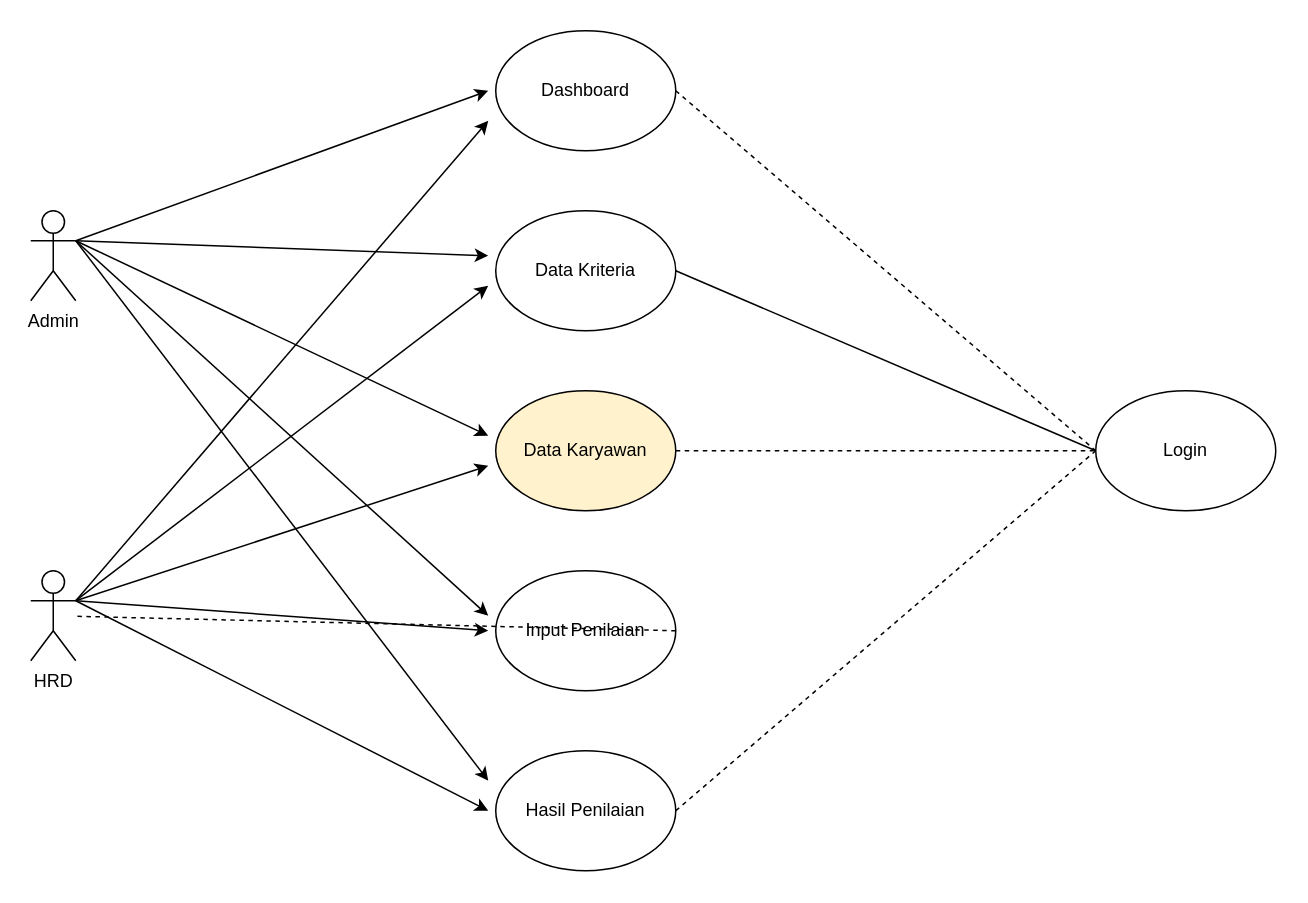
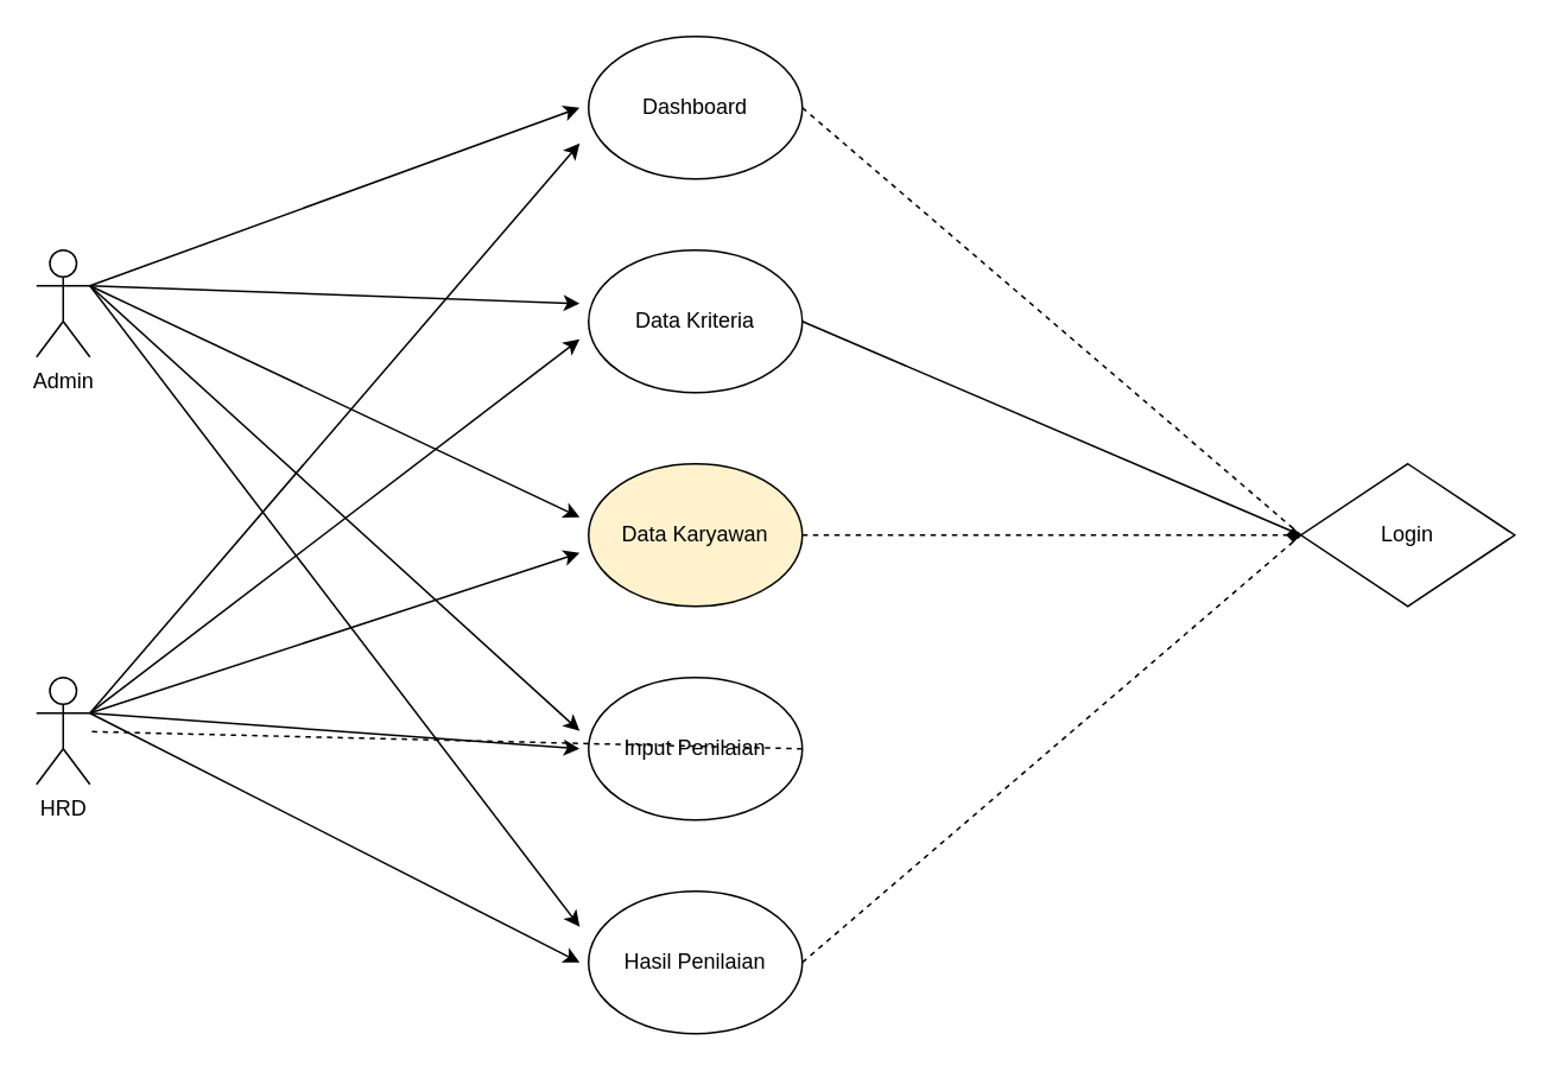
- <mxCell id="12" value="" style="endArrow=none;dashed=1;html=1;rounded=0;exitX=1;exitY=0.5;exitDx=0;exitDy=0;entryX=0;entryY=0.5;entryDx=0;entryDy=0;" edge="1" parent="1" source="4" target="7"><mxGeometry width="50" height="50" relative="1" as="geometry"><mxPoint x="440" y="230" as="sourcePoint" /><mxPoint x="490" y="180" as="targetPoint" /></mxGeometry></mxCell>
+ <mxCell id="12" value="" style="endArrow=diamond;dashed=1;html=1;rounded=0;exitX=1;exitY=0.5;exitDx=0;exitDy=0;entryX=0;entryY=0.5;entryDx=0;entryDy=0;" edge="1" parent="1" source="4" target="7"><mxGeometry width="50" height="50" relative="1" as="geometry"><mxPoint x="440" y="230" as="sourcePoint" /><mxPoint x="490" y="180" as="targetPoint" /></mxGeometry></mxCell>
- <mxCell id="7" value="Login" style="ellipse;whiteSpace=wrap;html=1;" vertex="1" parent="1"><mxGeometry x="730" y="260" width="120" height="80" as="geometry" /></mxCell>
+ <mxCell id="7" value="Login" style="rhombus;whiteSpace=wrap;html=1;" vertex="1" parent="1"><mxGeometry x="730" y="260" width="120" height="80" as="geometry" /></mxCell>
